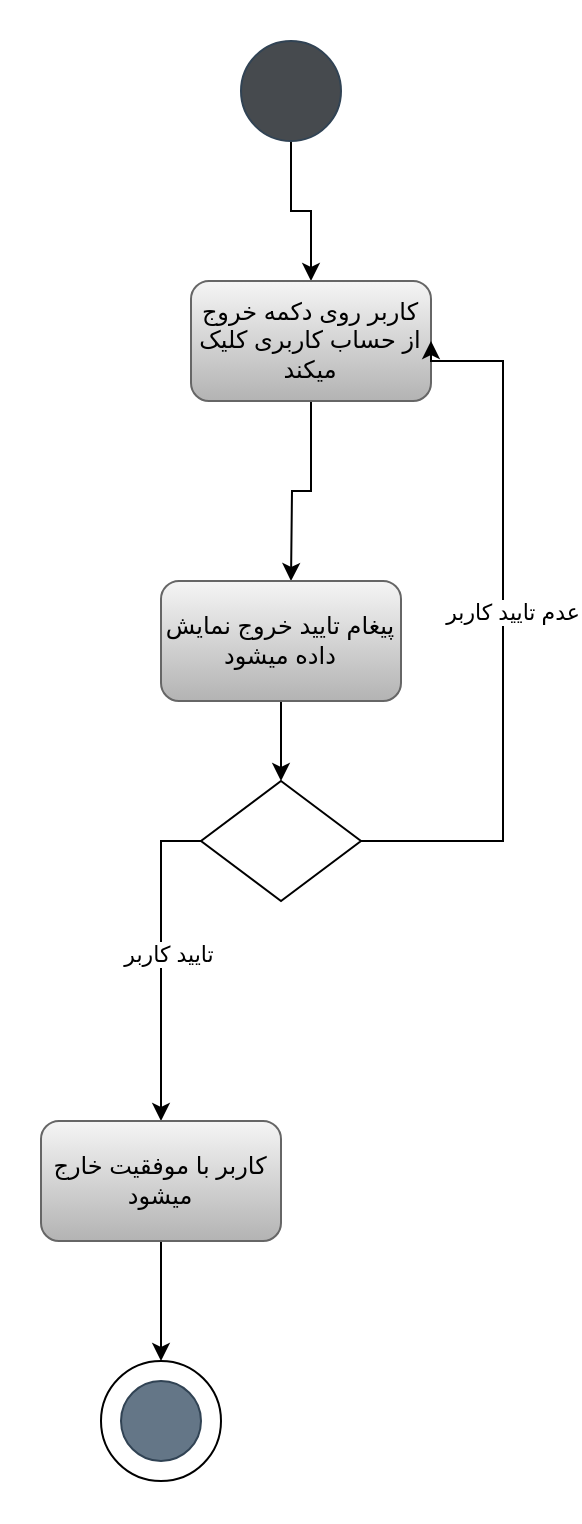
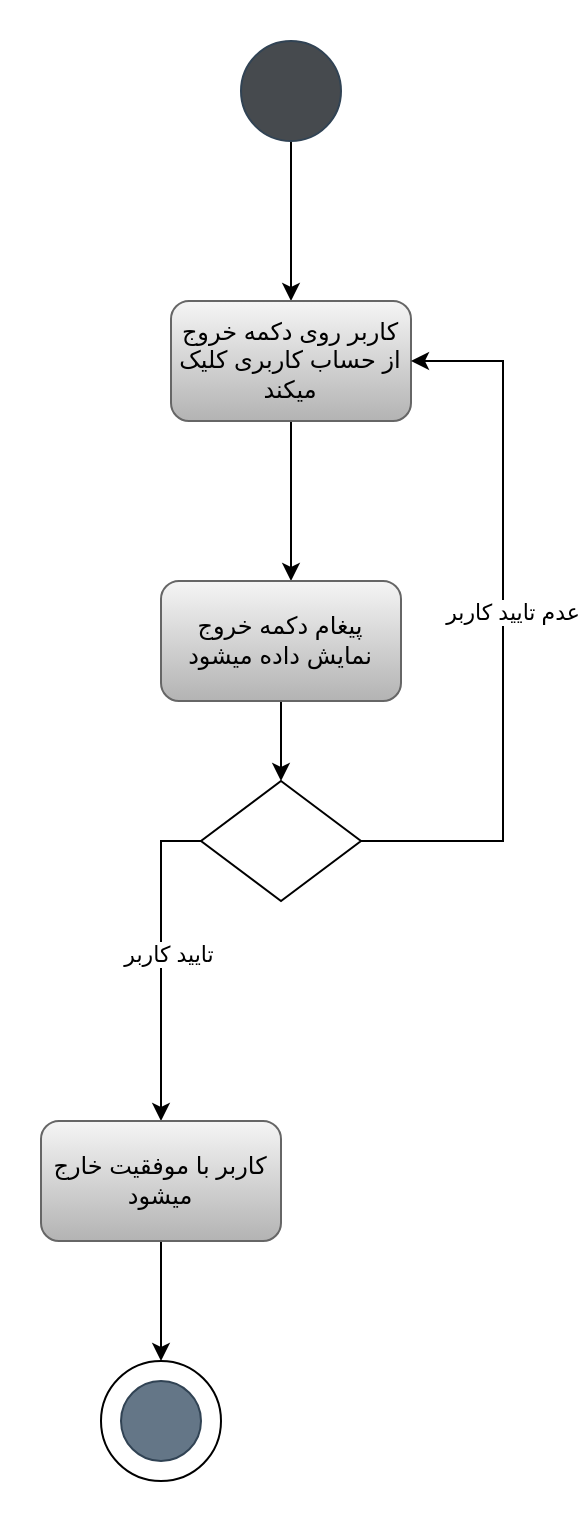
- <mxCell id="5" value="کاربر روی دکمه خروج از حساب کاربری کلیک میکند" style="rounded=1;whiteSpace=wrap;html=1;fillColor=#f5f5f5;gradientColor=#b3b3b3;strokeColor=#666666;" vertex="1" parent="1"><mxGeometry x="95" y="140" width="120" height="60" as="geometry" /></mxCell>
+ <mxCell id="5" value="کاربر روی دکمه خروج از حساب کاربری کلیک میکند" style="rounded=1;whiteSpace=wrap;html=1;fillColor=#f5f5f5;gradientColor=#b3b3b3;strokeColor=#666666;" vertex="1" parent="1"><mxGeometry x="85" y="150" width="120" height="60" as="geometry" /></mxCell>
- <mxCell id="7" value="پیغام تایید خروج نمایش داده میشود" style="rounded=1;whiteSpace=wrap;html=1;fillColor=#f5f5f5;gradientColor=#b3b3b3;strokeColor=#666666;" vertex="1" parent="1"><mxGeometry x="80" y="290" width="120" height="60" as="geometry" /></mxCell>
+ <mxCell id="7" value="پیغام دکمه خروج نمایش داده میشود" style="rounded=1;whiteSpace=wrap;html=1;fillColor=#f5f5f5;gradientColor=#b3b3b3;strokeColor=#666666;" vertex="1" parent="1"><mxGeometry x="80" y="290" width="120" height="60" as="geometry" /></mxCell>
